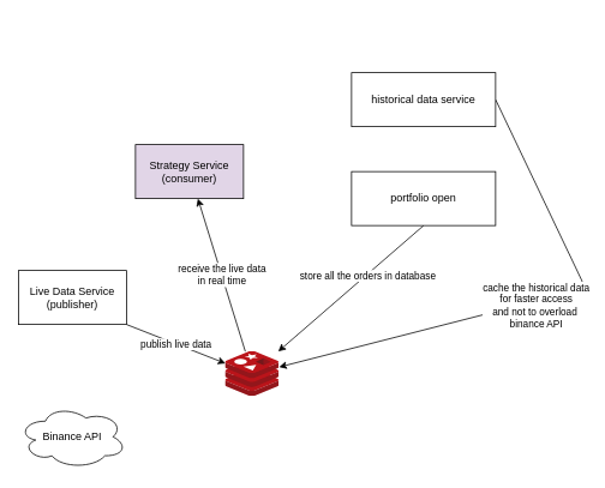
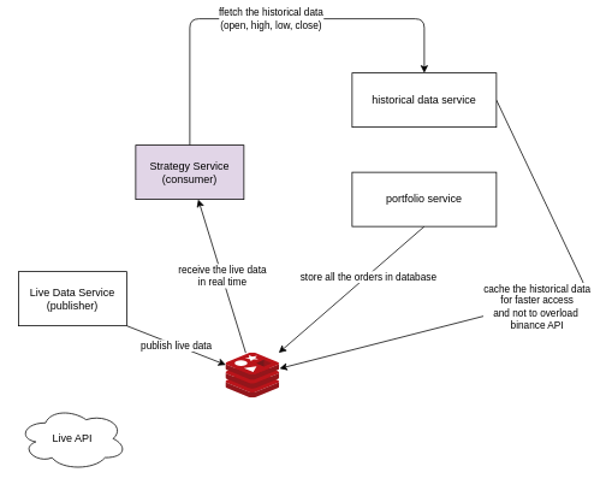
+ <mxCell id="6" value="ffetch the historical data&lt;br&gt;(open, high, low, close)" style="html=1;exitX=0.5;exitY=0;exitDx=0;exitDy=0;entryX=0.5;entryY=0;entryDx=0;entryDy=0;" edge="1" parent="1" source="7" target="10"><mxGeometry relative="1" as="geometry"><Array as="points"><mxPoint x="210" y="20" /><mxPoint x="470" y="20" /></Array></mxGeometry></mxCell>
- <mxCell id="13" value="portfolio open" style="rounded=0;whiteSpace=wrap;html=1;" vertex="1" parent="1"><mxGeometry x="390" y="190" width="160" height="60" as="geometry" /></mxCell>
+ <mxCell id="13" value="portfolio service" style="rounded=0;whiteSpace=wrap;html=1;" vertex="1" parent="1"><mxGeometry x="390" y="190" width="160" height="60" as="geometry" /></mxCell>
- <mxCell id="14" value="Binance API" style="ellipse;shape=cloud;whiteSpace=wrap;html=1;" vertex="1" parent="1"><mxGeometry x="20" y="450" width="120" height="70" as="geometry" /></mxCell>
+ <mxCell id="14" value="Live API" style="ellipse;shape=cloud;whiteSpace=wrap;html=1;" vertex="1" parent="1"><mxGeometry x="20" y="450" width="120" height="70" as="geometry" /></mxCell>
